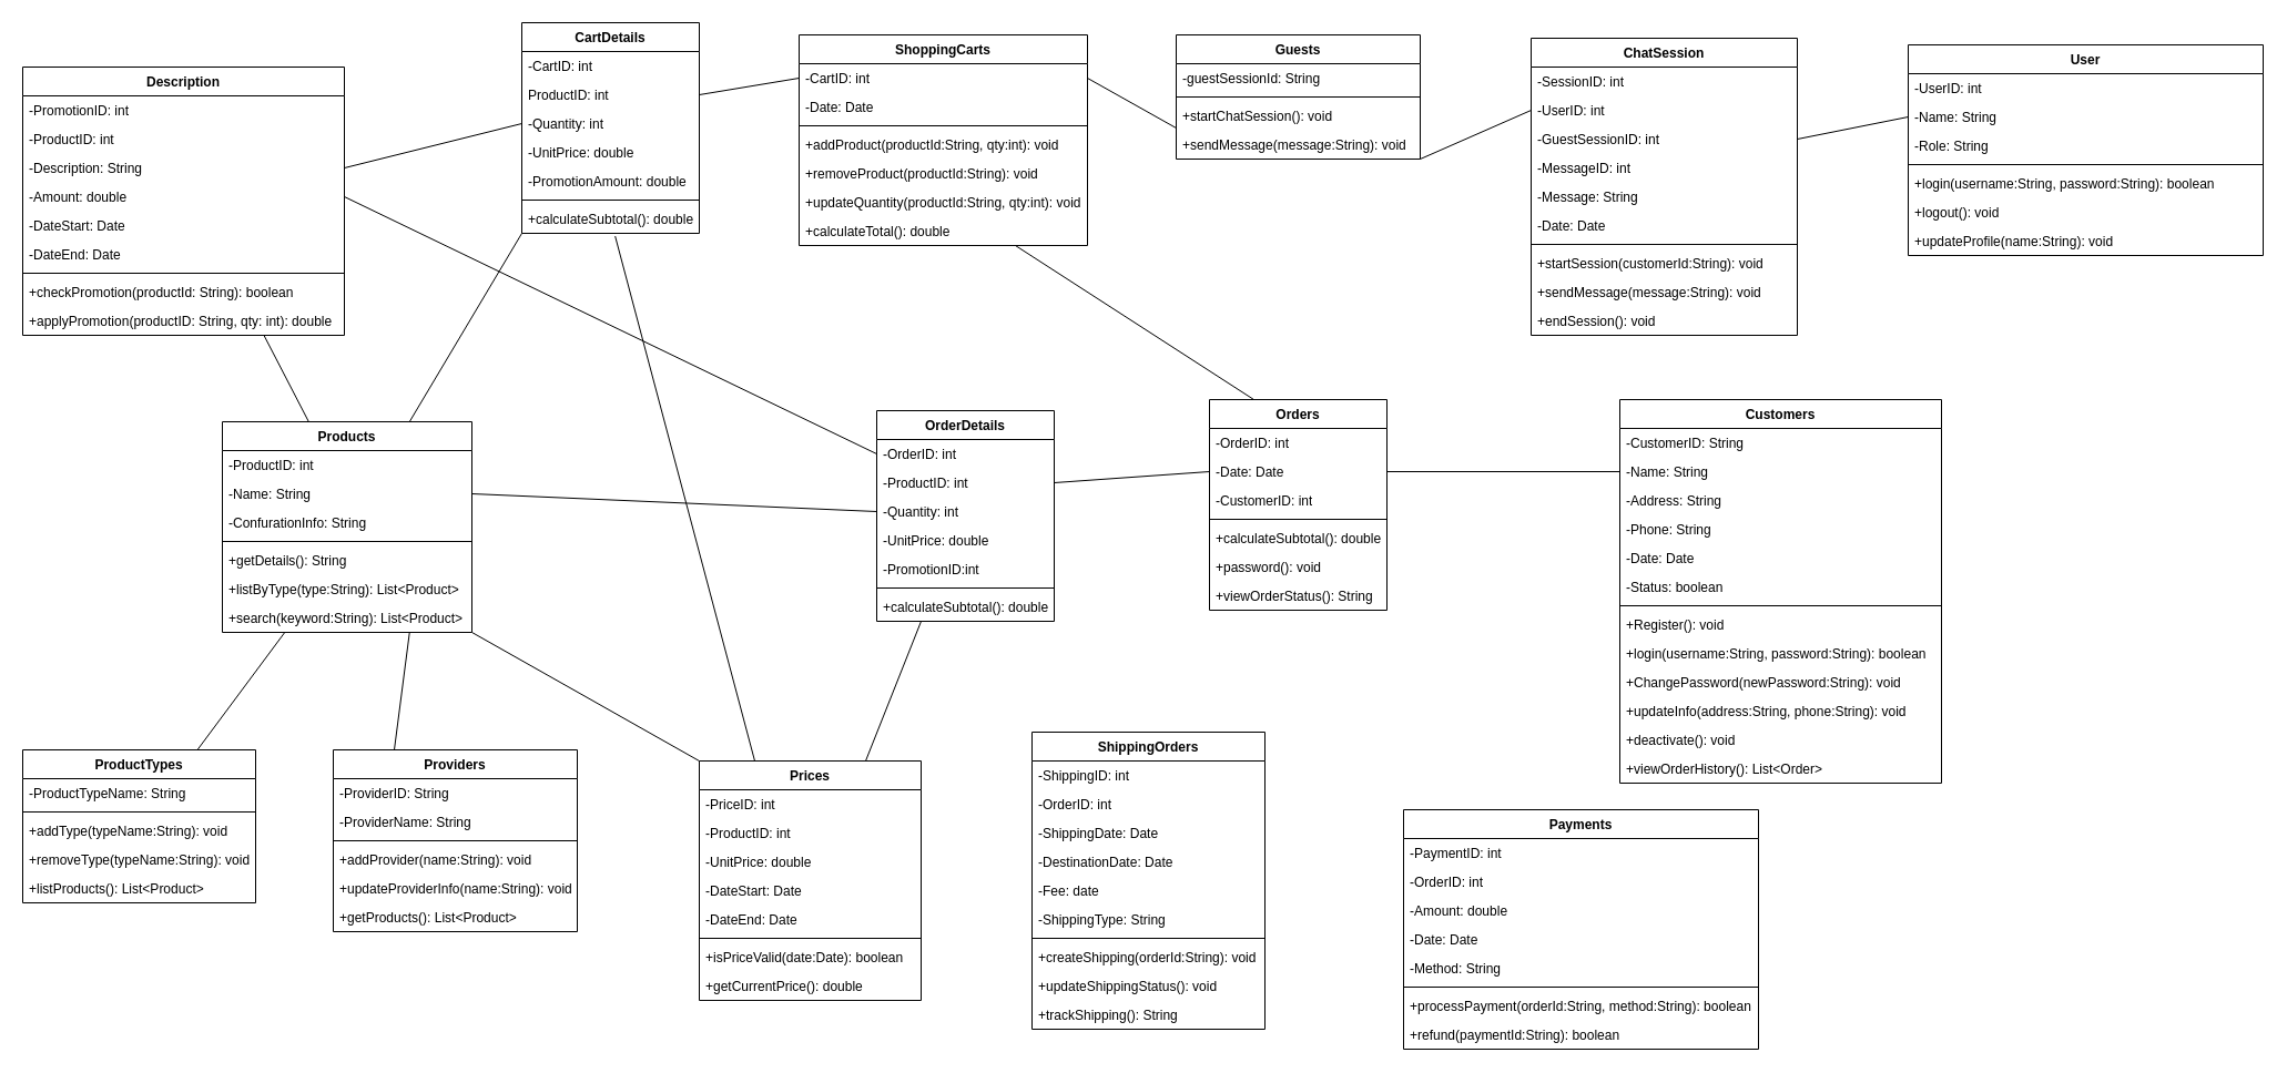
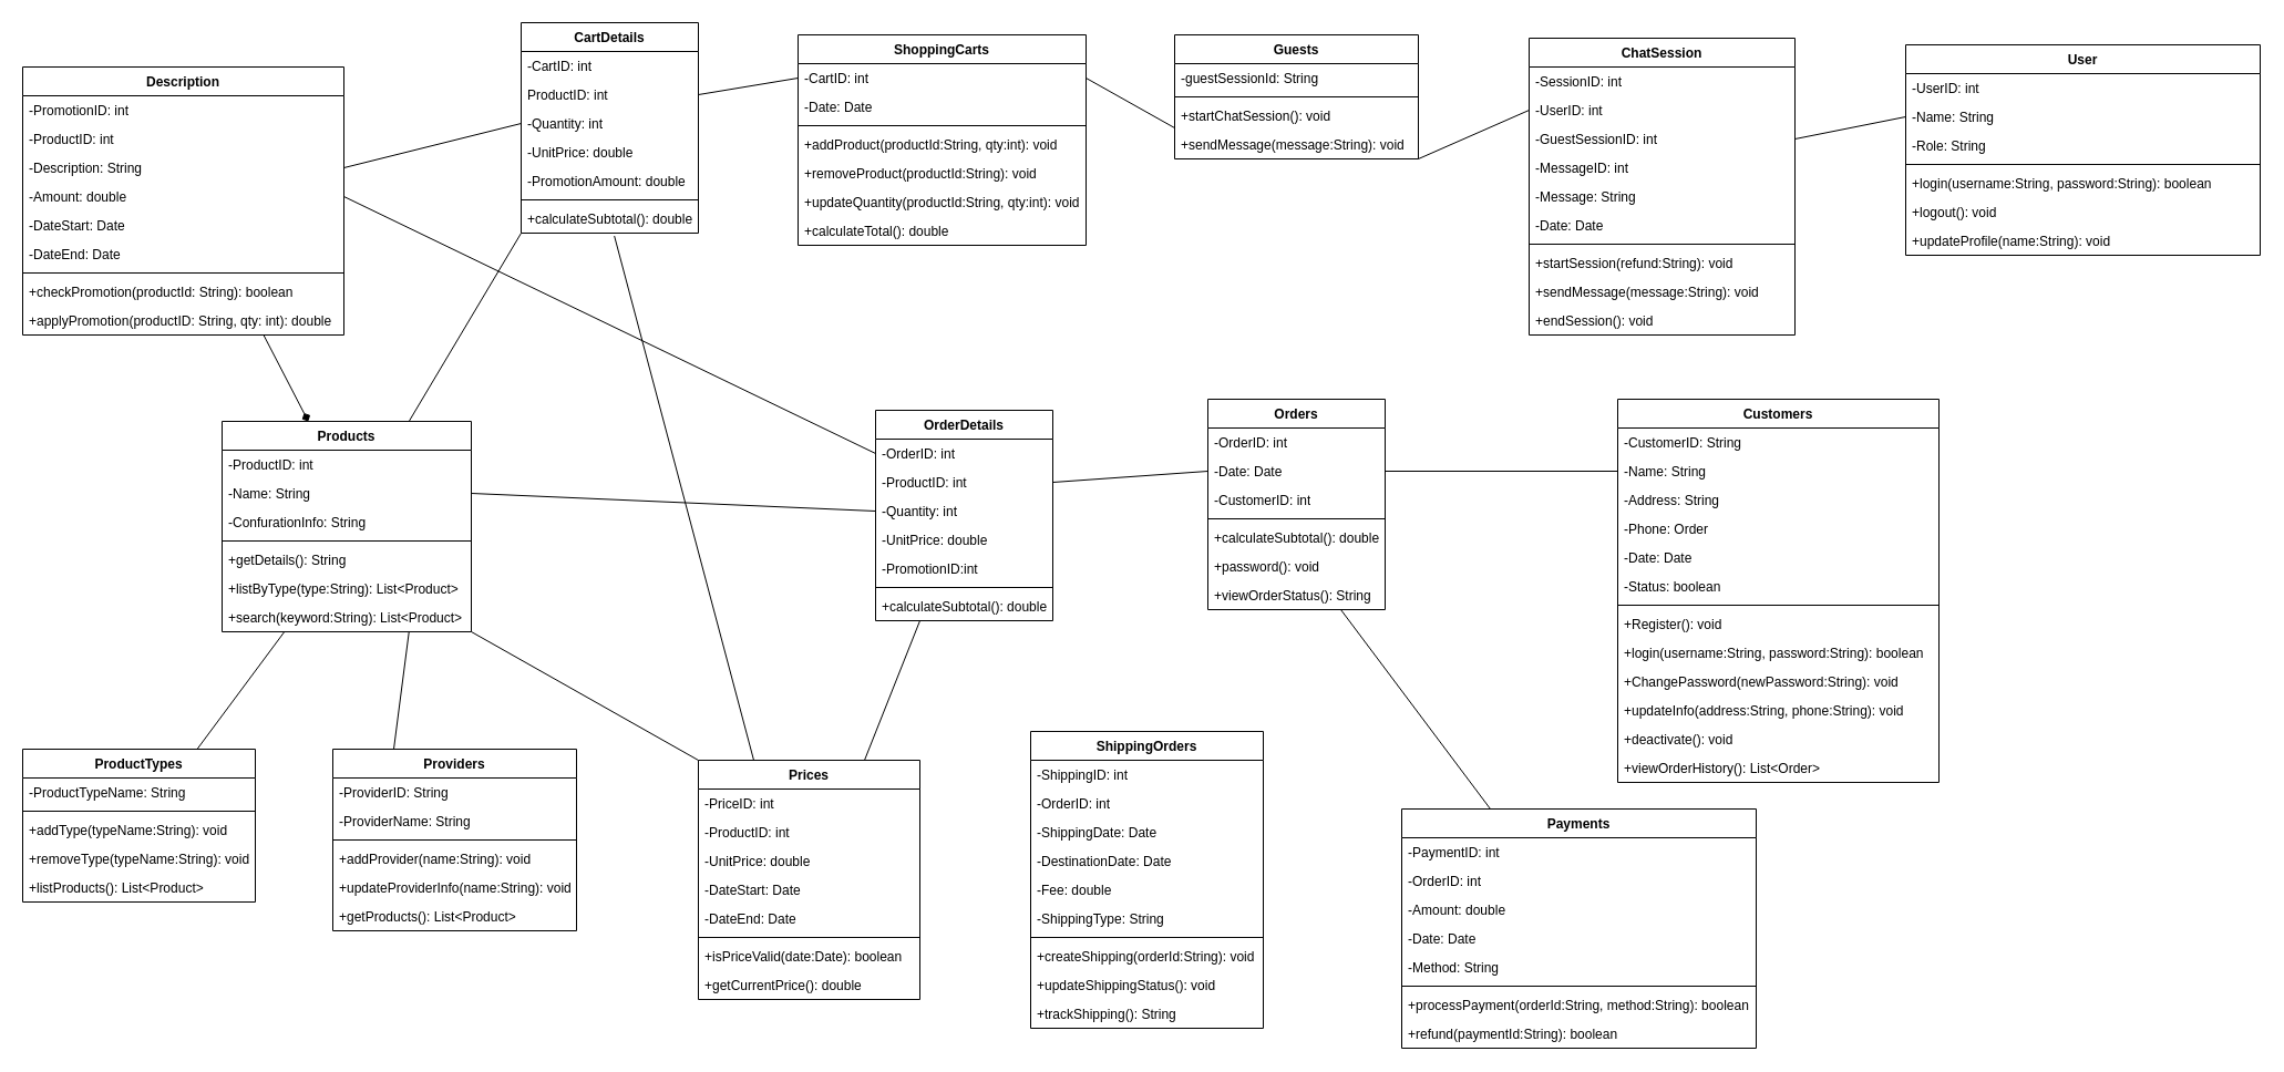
- <mxCell id="41" value="+startSession(customerId:String): void" style="text;strokeColor=none;fillColor=none;align=left;verticalAlign=top;spacingLeft=4;spacingRight=4;overflow=hidden;rotatable=0;points=[[0,0.5],[1,0.5]];portConstraint=eastwest;whiteSpace=wrap;html=1;" vertex="1" parent="33"><mxGeometry y="190" width="240" height="26" as="geometry" /></mxCell>
+ <mxCell id="41" value="+startSession(refund:String): void" style="text;strokeColor=none;fillColor=none;align=left;verticalAlign=top;spacingLeft=4;spacingRight=4;overflow=hidden;rotatable=0;points=[[0,0.5],[1,0.5]];portConstraint=eastwest;whiteSpace=wrap;html=1;" vertex="1" parent="33"><mxGeometry y="190" width="240" height="26" as="geometry" /></mxCell>
- <mxCell id="145" value="" style="endArrow=none;html=1;rounded=0;entryX=0.25;entryY=0;entryDx=0;entryDy=0;exitX=0.75;exitY=1;exitDx=0;exitDy=0;" edge="1" parent="1" source="20" target="68"><mxGeometry width="50" height="50" relative="1" as="geometry"><mxPoint x="820" y="339" as="sourcePoint" /><mxPoint x="905" y="313" as="targetPoint" /></mxGeometry></mxCell>
- <mxCell id="138" value="" style="endArrow=none;html=1;rounded=0;entryX=0.346;entryY=0;entryDx=0;entryDy=0;exitX=0.75;exitY=1;exitDx=0;exitDy=0;entryPerimeter=0;" edge="1" parent="1" source="2" target="52"><mxGeometry width="50" height="50" relative="1" as="geometry"><mxPoint x="330" y="389" as="sourcePoint" /><mxPoint x="415" y="363" as="targetPoint" /></mxGeometry></mxCell>
+ <mxCell id="138" value="" style="endArrow=diamond;html=1;rounded=0;entryX=0.346;entryY=0;entryDx=0;entryDy=0;exitX=0.75;exitY=1;exitDx=0;exitDy=0;entryPerimeter=0;" edge="1" parent="1" source="2" target="52"><mxGeometry width="50" height="50" relative="1" as="geometry"><mxPoint x="330" y="389" as="sourcePoint" /><mxPoint x="415" y="363" as="targetPoint" /></mxGeometry></mxCell>
- <mxCell id="80" value="-Phone: String" style="text;strokeColor=none;fillColor=none;align=left;verticalAlign=top;spacingLeft=4;spacingRight=4;overflow=hidden;rotatable=0;points=[[0,0.5],[1,0.5]];portConstraint=eastwest;whiteSpace=wrap;html=1;" vertex="1" parent="76"><mxGeometry y="104" width="290" height="26" as="geometry" /></mxCell>
+ <mxCell id="80" value="-Phone: Order" style="text;strokeColor=none;fillColor=none;align=left;verticalAlign=top;spacingLeft=4;spacingRight=4;overflow=hidden;rotatable=0;points=[[0,0.5],[1,0.5]];portConstraint=eastwest;whiteSpace=wrap;html=1;" vertex="1" parent="76"><mxGeometry y="104" width="290" height="26" as="geometry" /></mxCell>
+ <mxCell id="148" value="" style="endArrow=none;html=1;rounded=0;entryX=0.25;entryY=0;entryDx=0;entryDy=0;exitX=0.75;exitY=1;exitDx=0;exitDy=0;" edge="1" parent="1" source="68" target="123"><mxGeometry width="50" height="50" relative="1" as="geometry"><mxPoint x="1030" y="609" as="sourcePoint" /><mxPoint x="1115" y="583" as="targetPoint" /></mxGeometry></mxCell>
- <mxCell id="117" value="-Fee: date" style="text;strokeColor=none;fillColor=none;align=left;verticalAlign=top;spacingLeft=4;spacingRight=4;overflow=hidden;rotatable=0;points=[[0,0.5],[1,0.5]];portConstraint=eastwest;whiteSpace=wrap;html=1;" vertex="1" parent="112"><mxGeometry y="130" width="210" height="26" as="geometry" /></mxCell>
+ <mxCell id="117" value="-Fee: double" style="text;strokeColor=none;fillColor=none;align=left;verticalAlign=top;spacingLeft=4;spacingRight=4;overflow=hidden;rotatable=0;points=[[0,0.5],[1,0.5]];portConstraint=eastwest;whiteSpace=wrap;html=1;" vertex="1" parent="112"><mxGeometry y="130" width="210" height="26" as="geometry" /></mxCell>
